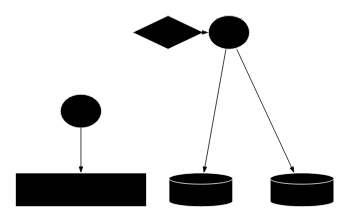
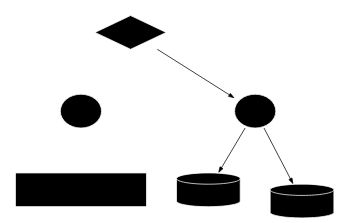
- <mxCell id="2" value="pdf exists?" style="shape=rhombus;fillColor=#000000;strokeColor=#ffffff;" vertex="1" parent="1"><mxGeometry x="176.25" y="20" width="95" height="45" as="geometry" /></mxCell>
+ <mxCell id="2" value="pdf exists?" style="shape=rhombus;fillColor=#000000;strokeColor=#ffffff;" vertex="1" parent="1"><mxGeometry x="126.25" y="20" width="95" height="45" as="geometry" /></mxCell>
- <mxCell id="4" value="no" style="shape=ellipse;fillColor=#000000;strokeColor=#ffffff;" vertex="1" parent="1"><mxGeometry x="277.5" y="20" width="55" height="45" as="geometry" /></mxCell>
+ <mxCell id="4" value="no" style="shape=ellipse;fillColor=#000000;strokeColor=#ffffff;" vertex="1" parent="1"><mxGeometry x="312.5" y="125" width="55" height="45" as="geometry" /></mxCell>
- <mxCell id="9" value="" style="curved=0;endArrow=blockThin;endFill=1;" edge="1" parent="1" source="3" target="5"><mxGeometry relative="1" as="geometry" /></mxCell>
- <mxCell id="6" value="pinecone" style="shape=mxgraph.flowchart.database;fillColor=#000000;strokeColor=#ffffff;" vertex="1" parent="1"><mxGeometry x="225" y="230" width="85" height="45" as="geometry" /></mxCell>
+ <mxCell id="6" value="pinecone" style="shape=mxgraph.flowchart.database;fillColor=#000000;strokeColor=#ffffff;" vertex="1" parent="1"><mxGeometry x="235" y="230" width="85" height="45" as="geometry" /></mxCell>
- <mxCell id="7" value="postgres" style="shape=mxgraph.flowchart.database;fillColor=#000000;strokeColor=#ffffff;" vertex="1" parent="1"><mxGeometry x="360" y="230" width="85" height="45" as="geometry" /></mxCell>
+ <mxCell id="7" value="postgres" style="shape=mxgraph.flowchart.database;fillColor=#000000;strokeColor=#ffffff;" vertex="1" parent="1"><mxGeometry x="360" y="245" width="85" height="45" as="geometry" /></mxCell>
